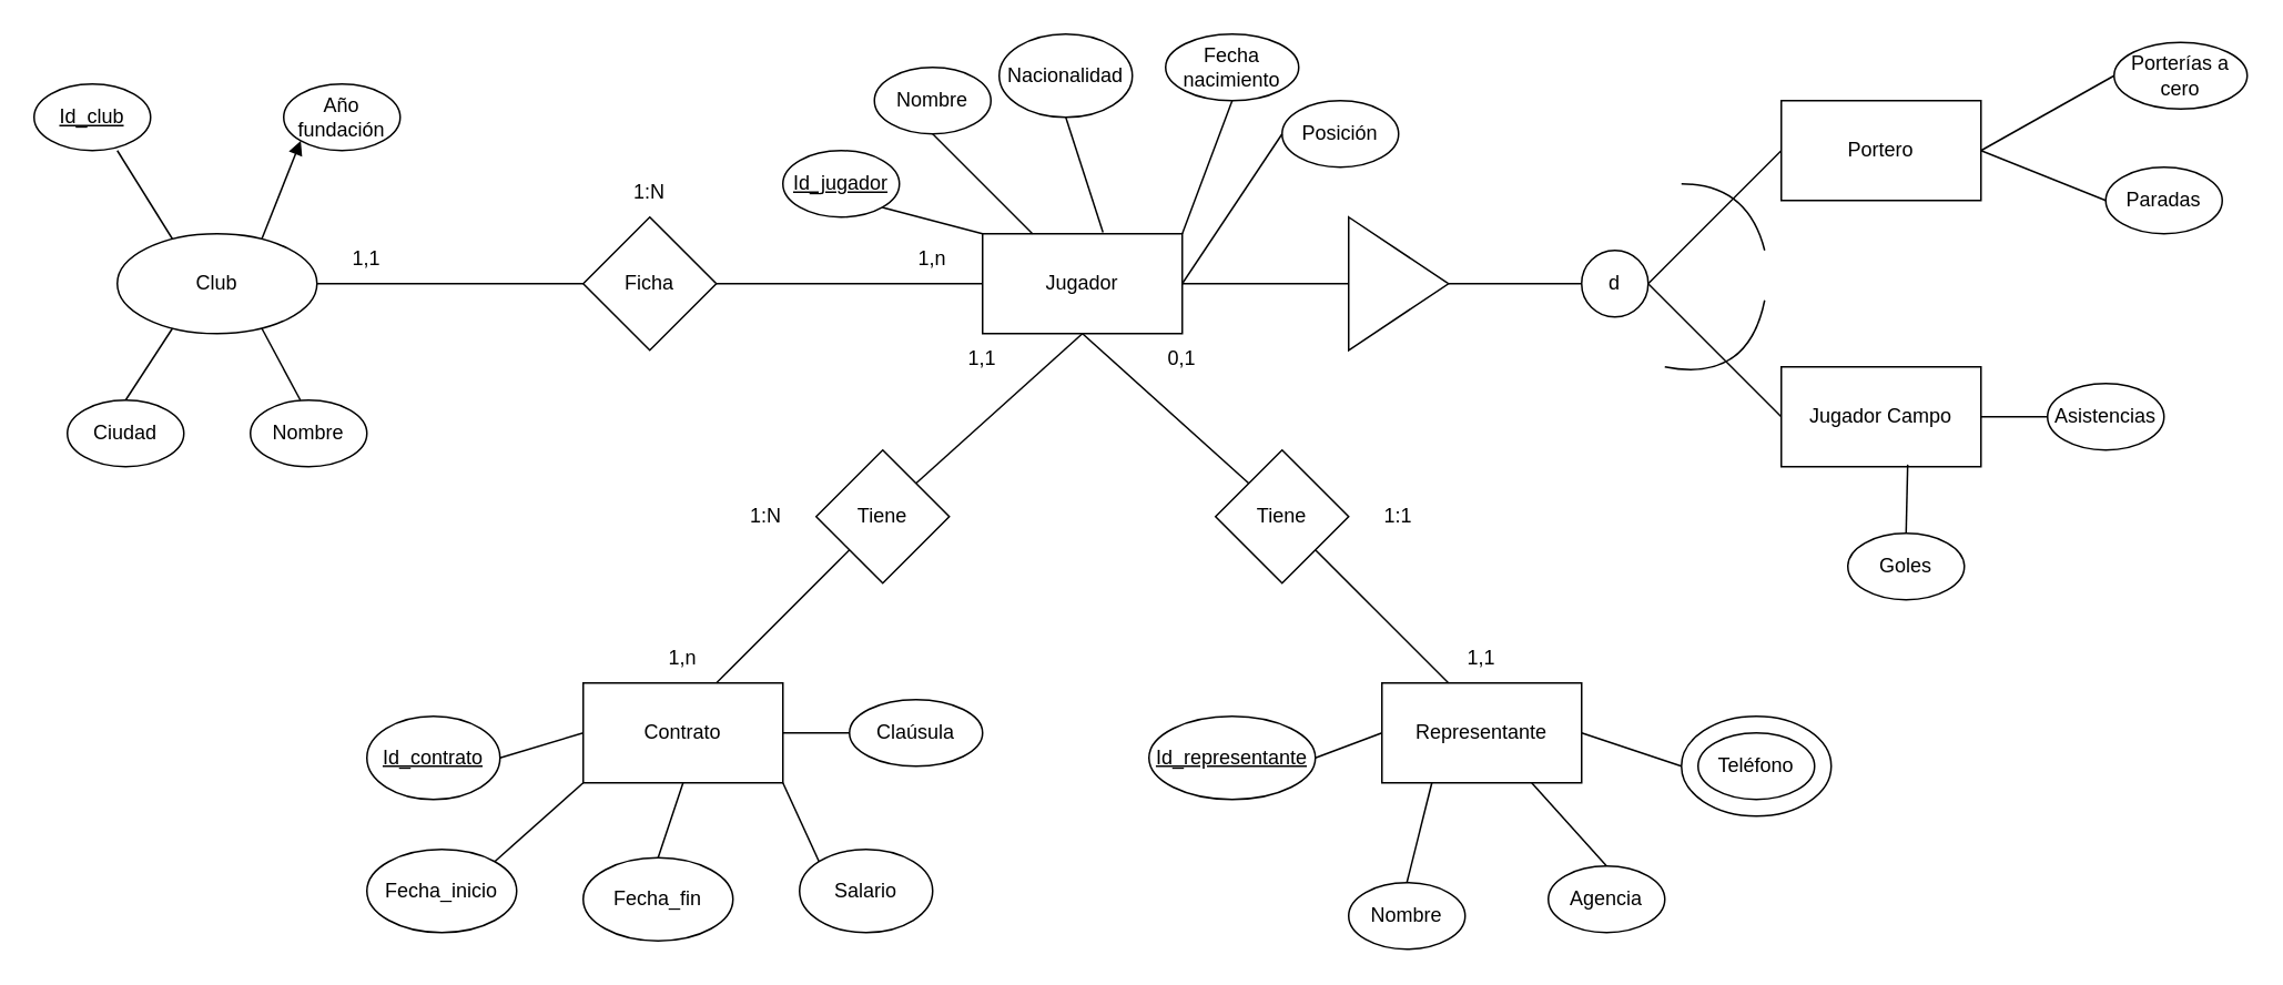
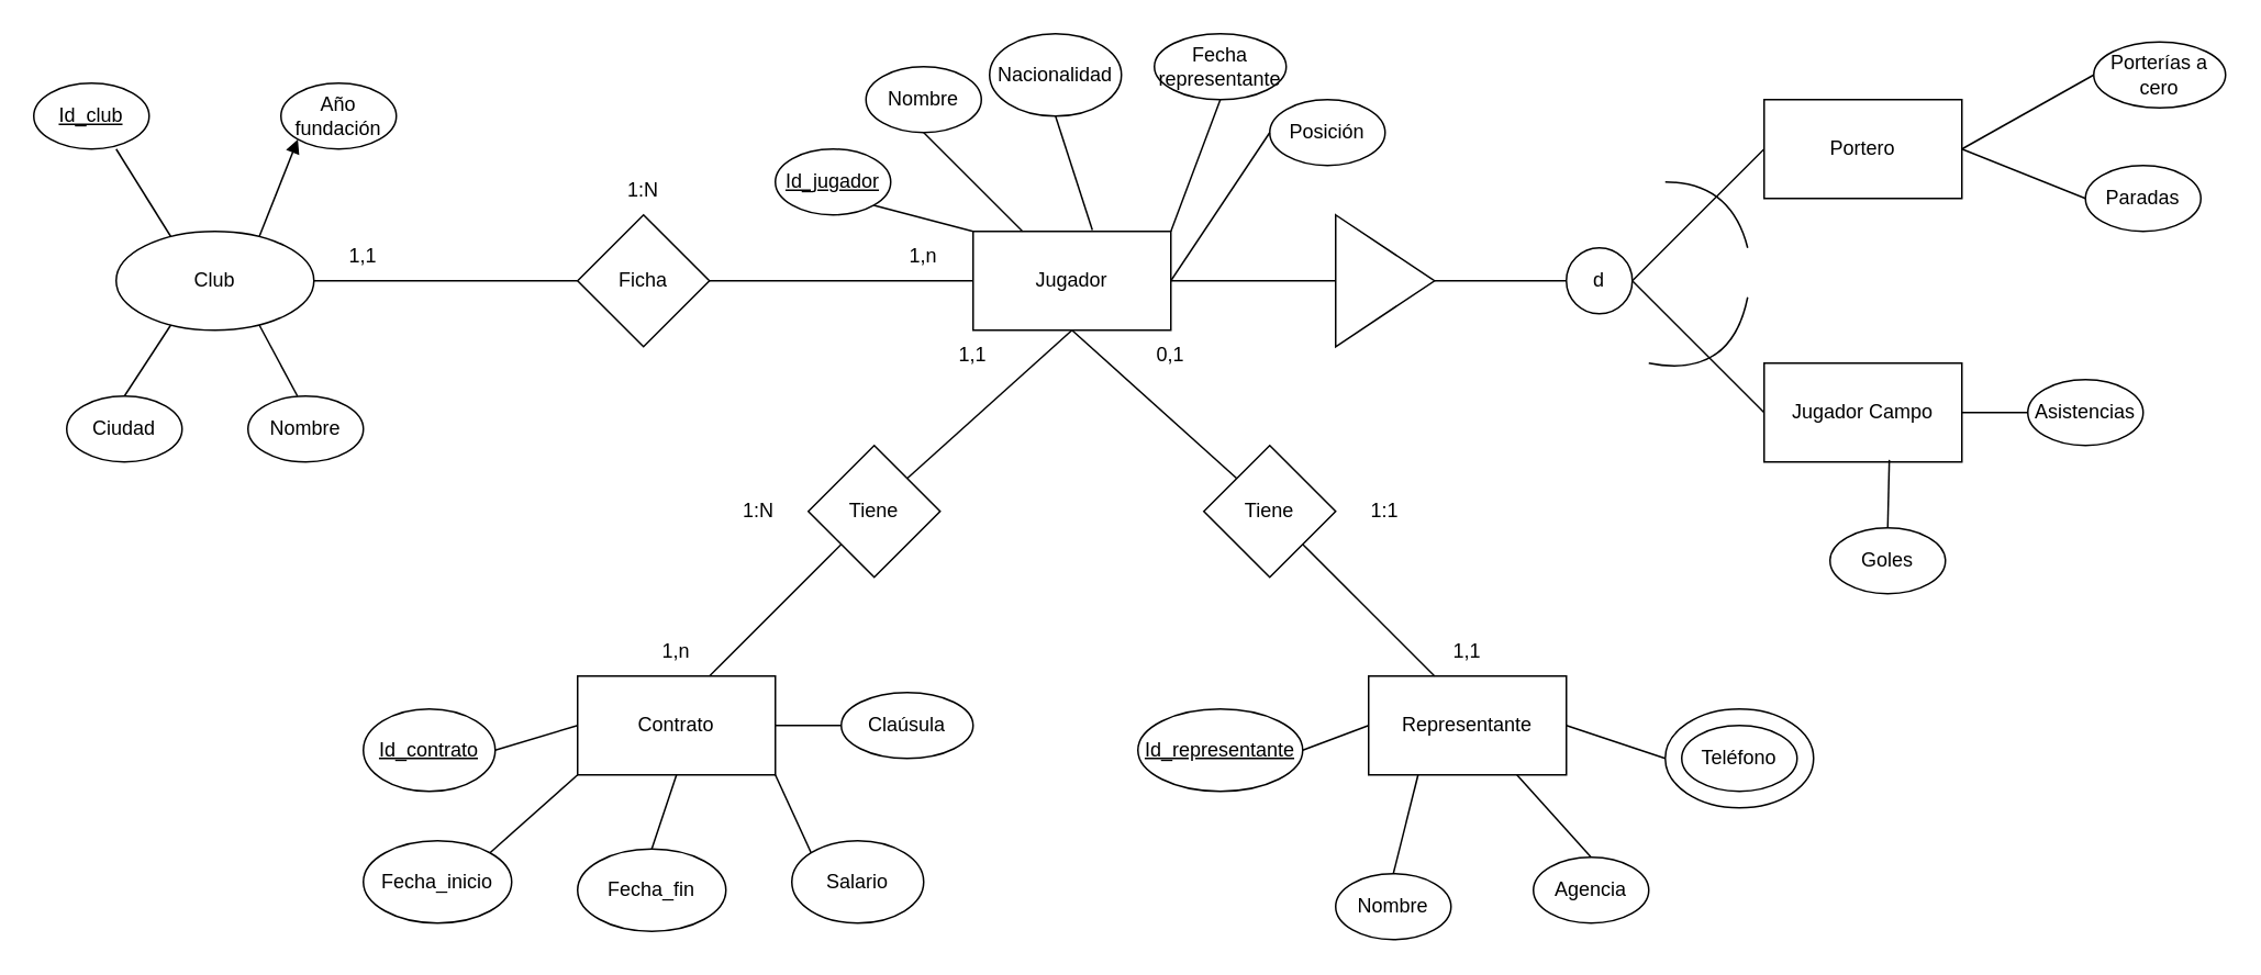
- <mxCell id="26" value="Fecha nacimiento" style="ellipse;whiteSpace=wrap;html=1;" parent="1" vertex="1"><mxGeometry x="700" y="20" width="80" height="40" as="geometry" /></mxCell>
+ <mxCell id="26" value="Fecha representante" style="ellipse;whiteSpace=wrap;html=1;" parent="1" vertex="1"><mxGeometry x="700" y="20" width="80" height="40" as="geometry" /></mxCell>
